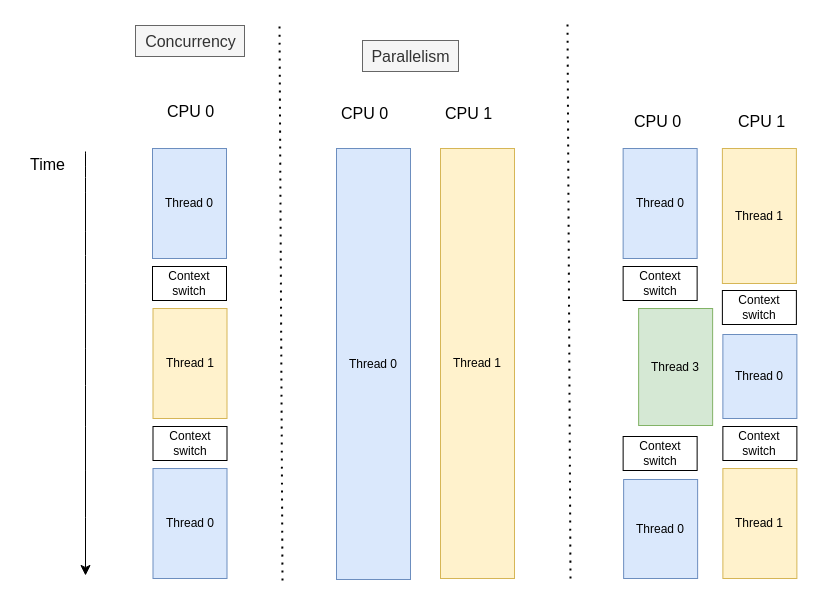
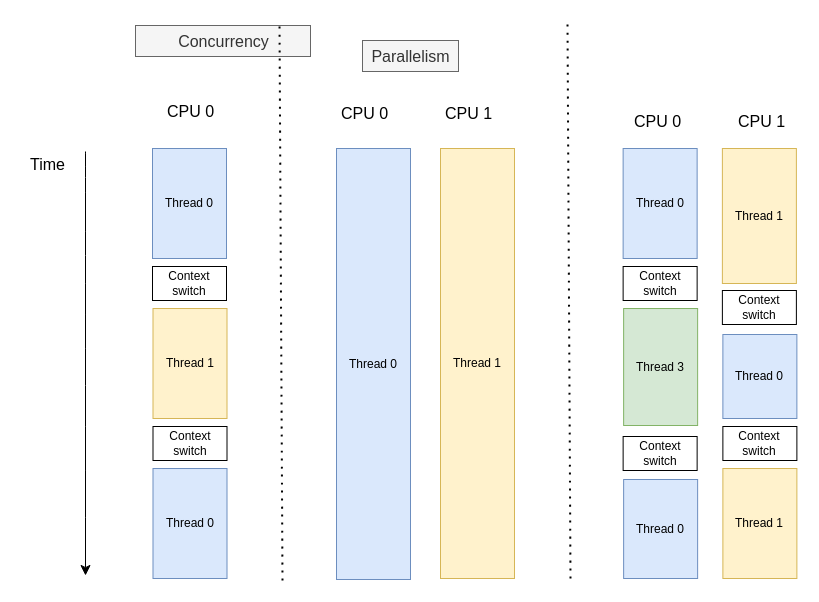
- <mxCell id="10" value="Concurrency" style="text;html=1;align=center;verticalAlign=middle;resizable=0;points=[];autosize=1;strokeColor=#666666;fillColor=#f5f5f5;fontSize=16;fontColor=#333333;" parent="1" vertex="1"><mxGeometry x="135" y="25" width="109" height="31" as="geometry" /></mxCell>
+ <mxCell id="10" value="Concurrency" style="text;html=1;align=center;verticalAlign=middle;resizable=0;points=[];autosize=1;strokeColor=#666666;fillColor=#f5f5f5;fontSize=16;fontColor=#333333;" parent="1" vertex="1"><mxGeometry x="135" y="25" width="175" height="31" as="geometry" /></mxCell>
- <mxCell id="21" value="Thread 3" style="rounded=0;whiteSpace=wrap;html=1;fillColor=#d5e8d4;strokeColor=#82b366;" parent="1" vertex="1"><mxGeometry x="638.13" y="308" width="74" height="117" as="geometry" /></mxCell>
+ <mxCell id="21" value="Thread 3" style="rounded=0;whiteSpace=wrap;html=1;fillColor=#d5e8d4;strokeColor=#82b366;" parent="1" vertex="1"><mxGeometry x="623.13" y="308" width="74" height="117" as="geometry" /></mxCell>
